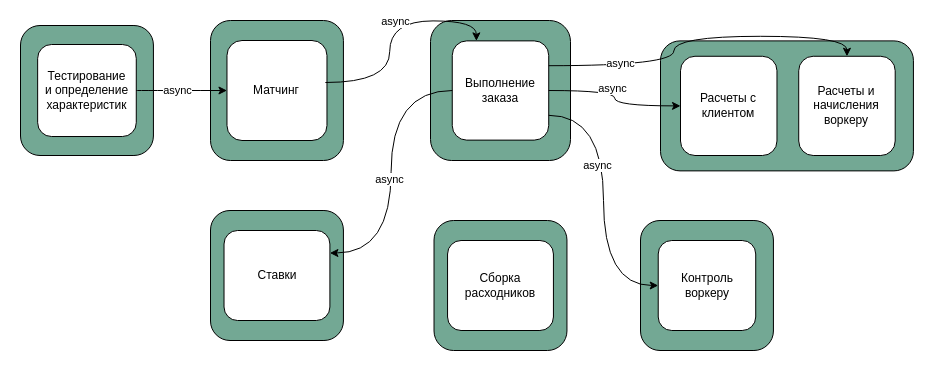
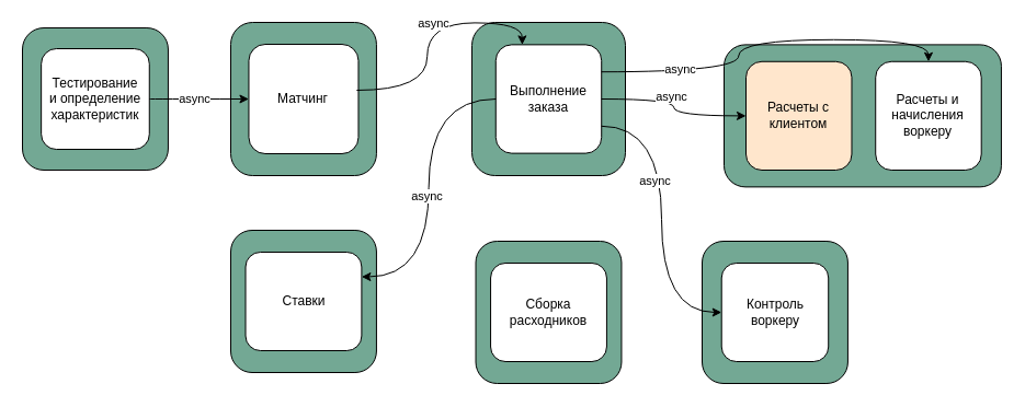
- <mxCell id="22" value="Расчеты с клиентом" style="rounded=1;whiteSpace=wrap;html=1;container=0;" parent="19" vertex="1"><mxGeometry x="-100" y="15.38" width="96.47" height="99.23" as="geometry" /></mxCell>
+ <mxCell id="22" value="Расчеты с клиентом" style="rounded=1;whiteSpace=wrap;html=1;container=0;fillColor=#ffe6cc;" parent="19" vertex="1"><mxGeometry x="-100" y="15.38" width="96.47" height="99.23" as="geometry" /></mxCell>
